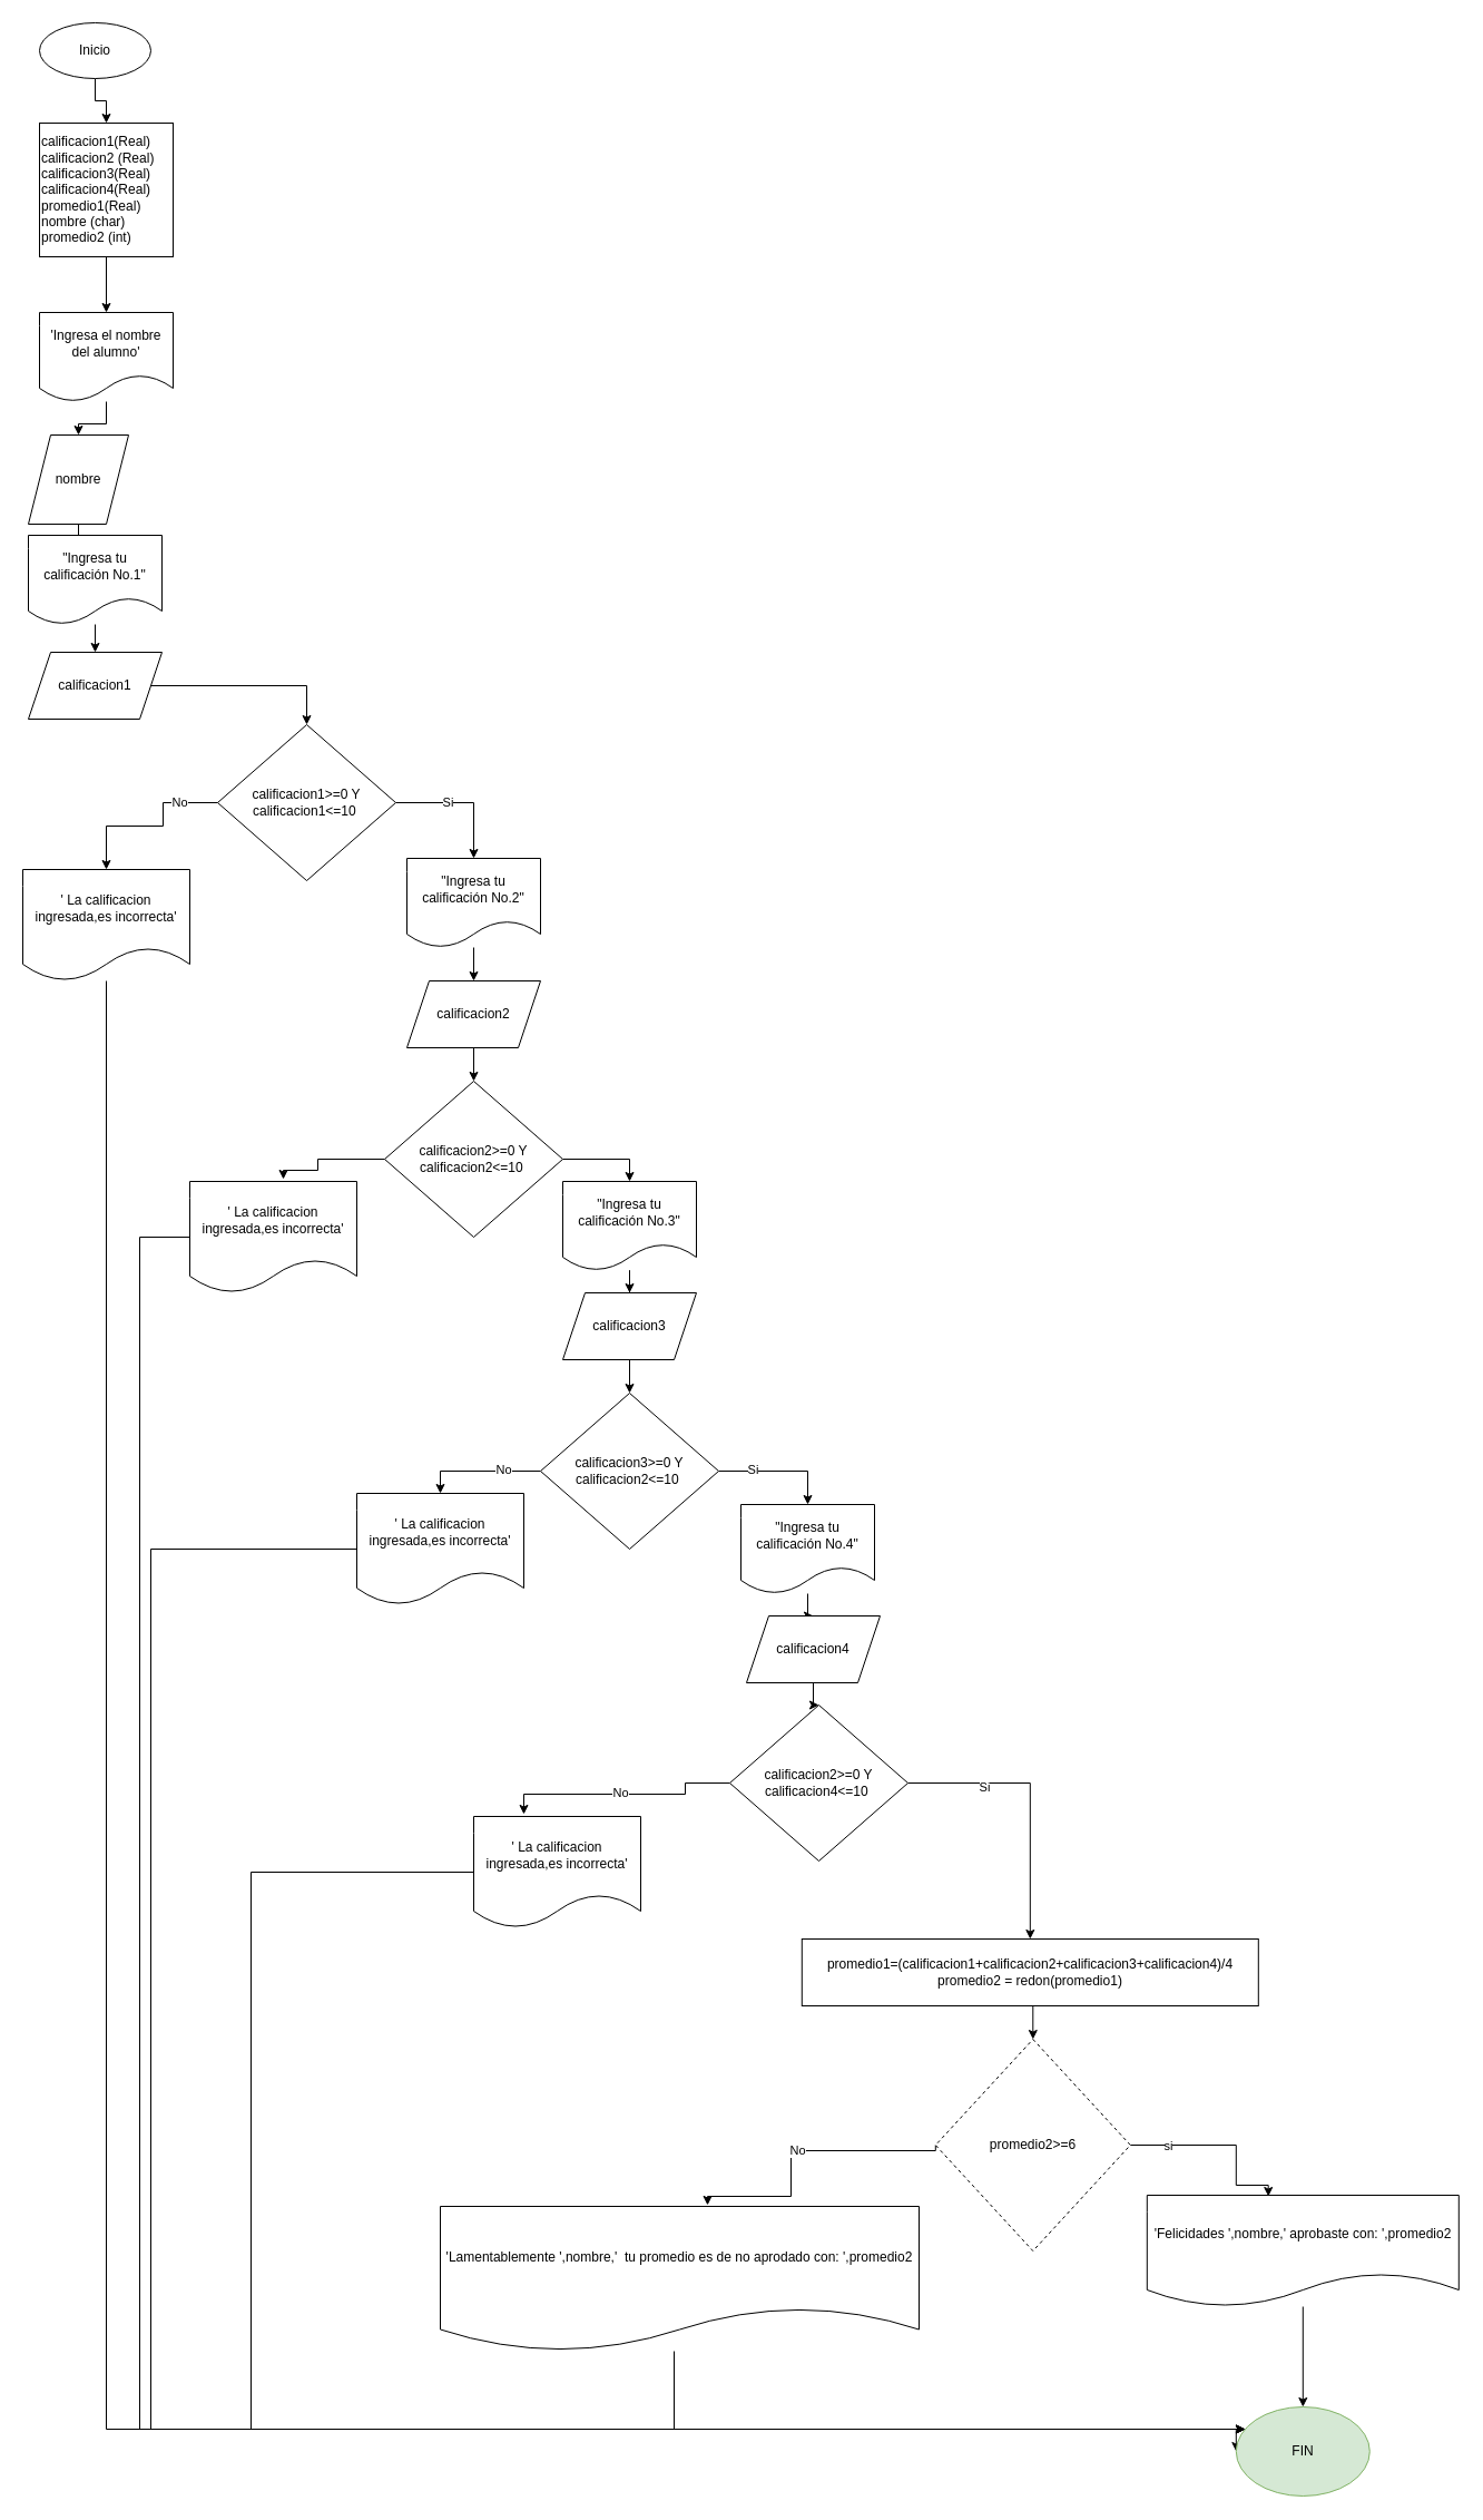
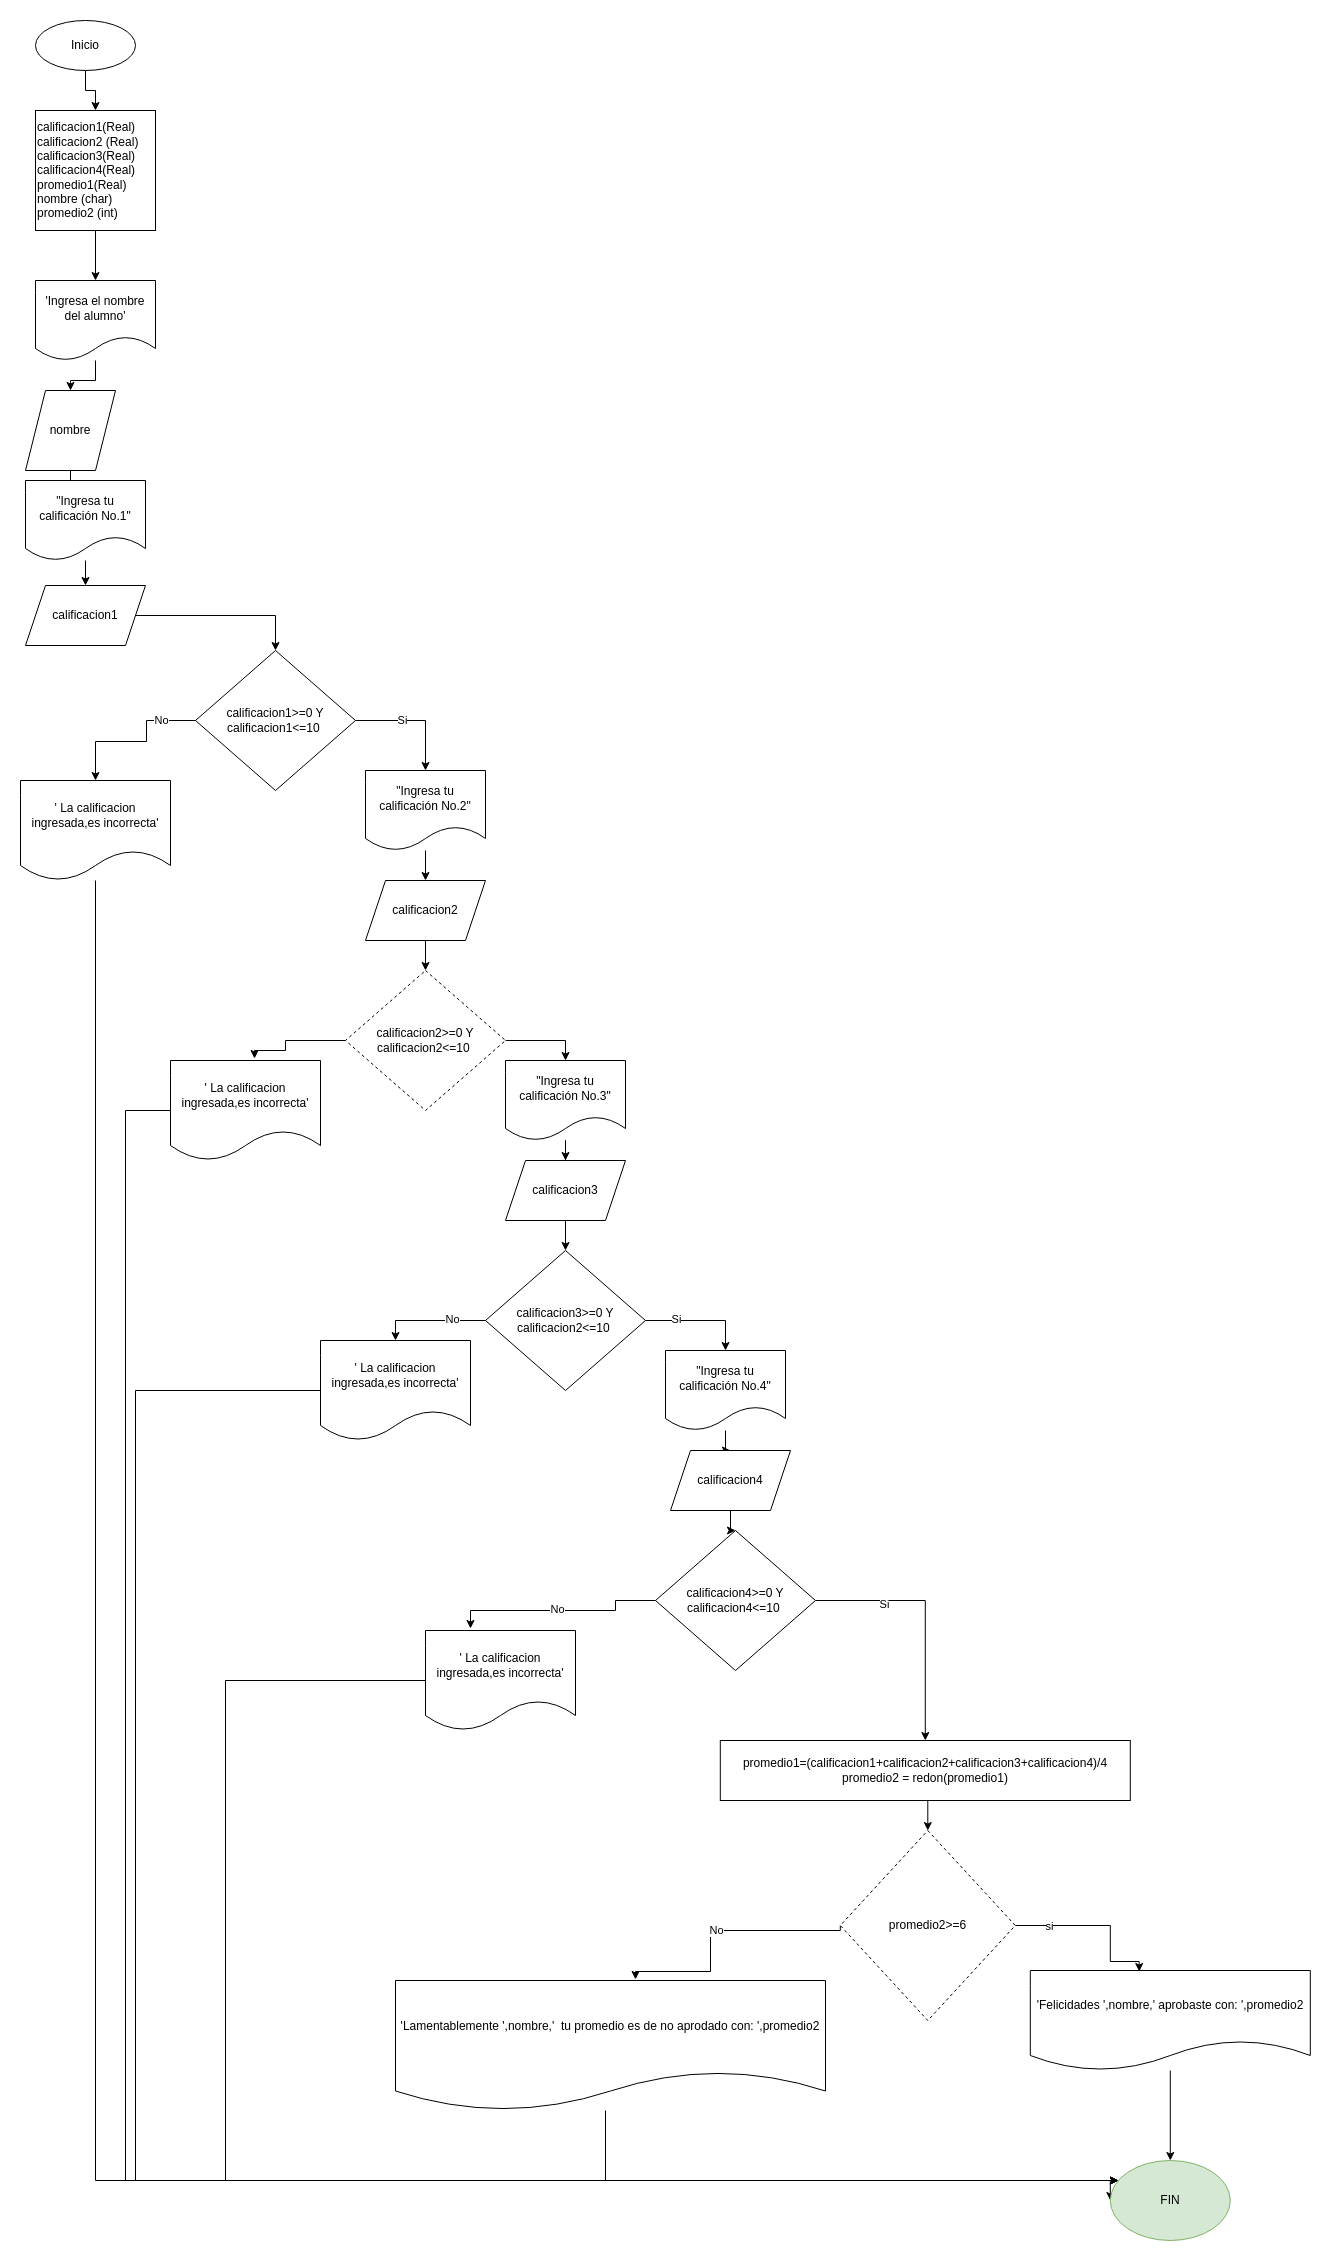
- <mxCell id="27" value="calificacion2&amp;gt;=0 Y calificacion2&amp;lt;=10&amp;nbsp;" style="rhombus;whiteSpace=wrap;html=1;" parent="1" vertex="1"><mxGeometry x="345" y="970" width="160" height="140" as="geometry" /></mxCell>
+ <mxCell id="27" value="calificacion2&amp;gt;=0 Y calificacion2&amp;lt;=10&amp;nbsp;" style="rhombus;whiteSpace=wrap;html=1;dashed=1;" parent="1" vertex="1"><mxGeometry x="345" y="970" width="160" height="140" as="geometry" /></mxCell>
- <mxCell id="60" value="calificacion2&amp;gt;=0 Y calificacion4&amp;lt;=10&amp;nbsp;" style="rhombus;whiteSpace=wrap;html=1;" parent="1" vertex="1"><mxGeometry x="655" y="1530" width="160" height="140" as="geometry" /></mxCell>
+ <mxCell id="60" value="calificacion4&amp;gt;=0 Y calificacion4&amp;lt;=10&amp;nbsp;" style="rhombus;whiteSpace=wrap;html=1;" parent="1" vertex="1"><mxGeometry x="655" y="1530" width="160" height="140" as="geometry" /></mxCell>
